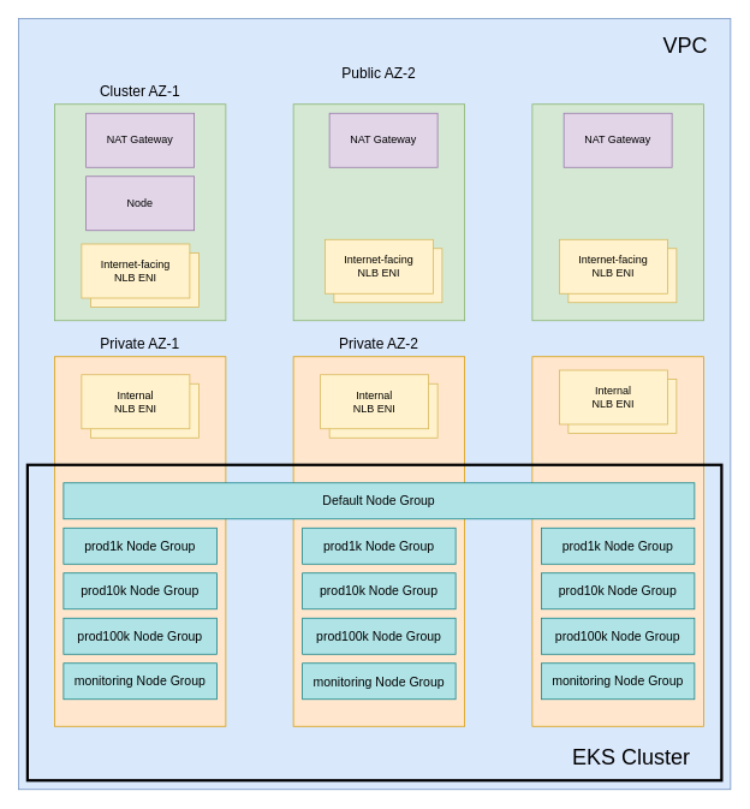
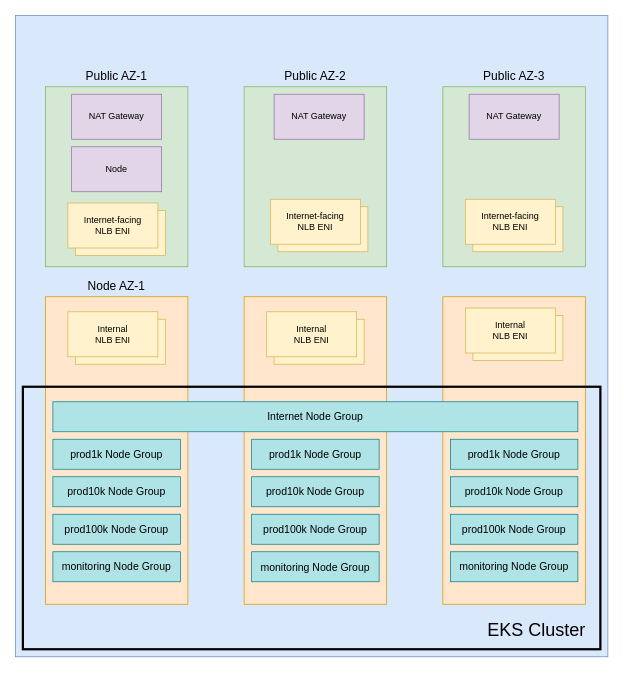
- <mxCell id="3" value="VPC" style="text;html=1;strokeColor=none;fillColor=none;align=center;verticalAlign=middle;whiteSpace=wrap;rounded=0;fontSize=24;" vertex="1" parent="1"><mxGeometry x="730" y="35" width="60" height="30" as="geometry" /></mxCell>
- <mxCell id="7" value="Public AZ-2" style="text;html=1;strokeColor=none;fillColor=none;align=center;verticalAlign=middle;whiteSpace=wrap;rounded=0;fontSize=16;" vertex="1" parent="1"><mxGeometry x="355" y="65" width="130" height="30" as="geometry" /></mxCell>
+ <mxCell id="7" value="Public AZ-2" style="text;html=1;strokeColor=none;fillColor=none;align=center;verticalAlign=middle;whiteSpace=wrap;rounded=0;fontSize=16;" vertex="1" parent="1"><mxGeometry x="355" y="85" width="130" height="30" as="geometry" /></mxCell>
- <mxCell id="5" value="&lt;div&gt;Cluster AZ-1&lt;/div&gt;" style="text;html=1;strokeColor=none;fillColor=none;align=center;verticalAlign=middle;whiteSpace=wrap;rounded=0;fontSize=16;" vertex="1" parent="1"><mxGeometry x="90" y="85" width="130" height="30" as="geometry" /></mxCell>
+ <mxCell id="5" value="&lt;div&gt;Public AZ-1&lt;/div&gt;" style="text;html=1;strokeColor=none;fillColor=none;align=center;verticalAlign=middle;whiteSpace=wrap;rounded=0;fontSize=16;" vertex="1" parent="1"><mxGeometry x="90" y="85" width="130" height="30" as="geometry" /></mxCell>
+ <mxCell id="9" value="Public AZ-3" style="text;html=1;strokeColor=none;fillColor=none;align=center;verticalAlign=middle;whiteSpace=wrap;rounded=0;fontSize=16;" vertex="1" parent="1"><mxGeometry x="620" y="85" width="130" height="30" as="geometry" /></mxCell>
- <mxCell id="11" value="Private AZ-1" style="text;html=1;strokeColor=none;fillColor=none;align=center;verticalAlign=middle;whiteSpace=wrap;rounded=0;fontSize=16;" vertex="1" parent="1"><mxGeometry x="90" y="365" width="130" height="30" as="geometry" /></mxCell>
+ <mxCell id="11" value="Node AZ-1" style="text;html=1;strokeColor=none;fillColor=none;align=center;verticalAlign=middle;whiteSpace=wrap;rounded=0;fontSize=16;" vertex="1" parent="1"><mxGeometry x="90" y="365" width="130" height="30" as="geometry" /></mxCell>
- <mxCell id="13" value="&lt;div&gt;Private AZ-2&lt;/div&gt;" style="text;html=1;strokeColor=none;fillColor=none;align=center;verticalAlign=middle;whiteSpace=wrap;rounded=0;fontSize=16;" vertex="1" parent="1"><mxGeometry x="355" y="365" width="130" height="30" as="geometry" /></mxCell>
- <mxCell id="33" value="&lt;font style=&quot;font-size: 14px;&quot;&gt;Default Node Group&lt;/font&gt;" style="rounded=0;whiteSpace=wrap;html=1;fillColor=#b0e3e6;strokeColor=#0e8088;" vertex="1" parent="1"><mxGeometry x="70" y="535" width="700" height="40" as="geometry" /></mxCell>
+ <mxCell id="33" value="&lt;font style=&quot;font-size: 14px;&quot;&gt;Internet Node Group&lt;/font&gt;" style="rounded=0;whiteSpace=wrap;html=1;fillColor=#b0e3e6;strokeColor=#0e8088;" vertex="1" parent="1"><mxGeometry x="70" y="535" width="700" height="40" as="geometry" /></mxCell>
- <mxCell id="32" value="EKS Cluster" style="text;html=1;strokeColor=none;fillColor=none;align=center;verticalAlign=middle;whiteSpace=wrap;rounded=0;fontSize=24;" vertex="1" parent="1"><mxGeometry x="625" y="825" width="150" height="30" as="geometry" /></mxCell>
+ <mxCell id="32" value="EKS Cluster" style="text;html=1;strokeColor=none;fillColor=none;align=center;verticalAlign=middle;whiteSpace=wrap;rounded=0;fontSize=24;" vertex="1" parent="1"><mxGeometry x="640" y="825" width="150" height="30" as="geometry" /></mxCell>
